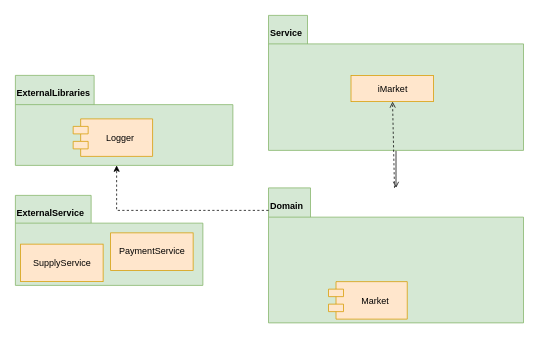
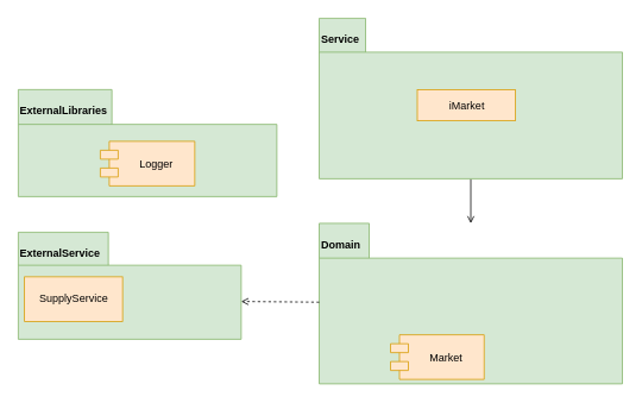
- <mxCell id="14" value="Logger" style="shape=module;align=left;spacingLeft=20;align=center;verticalAlign=middle;fillColor=#ffe6cc;strokeColor=#d79b00;" parent="12" vertex="1"><mxGeometry x="77.06" y="58" width="105.88" height="50" as="geometry" /></mxCell>
+ <mxCell id="14" value="Logger" style="shape=module;align=left;spacingLeft=20;align=center;verticalAlign=middle;fillColor=#ffe6cc;strokeColor=#d79b00;" parent="12" vertex="1"><mxGeometry x="92.06" y="58" width="105.88" height="50" as="geometry" /></mxCell>
- <mxCell id="5" style="rounded=0;orthogonalLoop=1;jettySize=auto;html=1;dashed=1;endArrow=open;endFill=0;" parent="1" source="2" target="11" edge="1"><mxGeometry relative="1" as="geometry" /></mxCell>
+ <mxCell id="5" style="rounded=0;orthogonalLoop=1;jettySize=auto;html=1;entryX=1;entryY=0.647;entryDx=0;entryDy=0;entryPerimeter=0;dashed=1;endArrow=open;endFill=0;" parent="1" source="2" target="8" edge="1"><mxGeometry relative="1" as="geometry" /></mxCell>
- <mxCell id="15" style="edgeStyle=orthogonalEdgeStyle;rounded=0;orthogonalLoop=1;jettySize=auto;html=1;dashed=1;" parent="1" source="2" target="13" edge="1"><mxGeometry relative="1" as="geometry"><mxPoint x="250" y="125" as="targetPoint" /><mxPoint x="367.5" y="125" as="sourcePoint" /><Array as="points"><mxPoint x="155" y="280" /></Array></mxGeometry></mxCell>
- <mxCell id="9" value="PaymentService" style="html=1;fillColor=#ffe6cc;strokeColor=#d79b00;" parent="7" vertex="1"><mxGeometry x="127" y="50" width="110" height="50" as="geometry" /></mxCell>
- <mxCell id="10" value="SupplyService" style="html=1;fillColor=#ffe6cc;strokeColor=#d79b00;" parent="7" vertex="1"><mxGeometry x="7" y="65" width="110" height="50" as="geometry" /></mxCell>
+ <mxCell id="10" value="SupplyService" style="html=1;fillColor=#ffe6cc;strokeColor=#d79b00;" parent="7" vertex="1"><mxGeometry x="7" y="50" width="110" height="50" as="geometry" /></mxCell>
